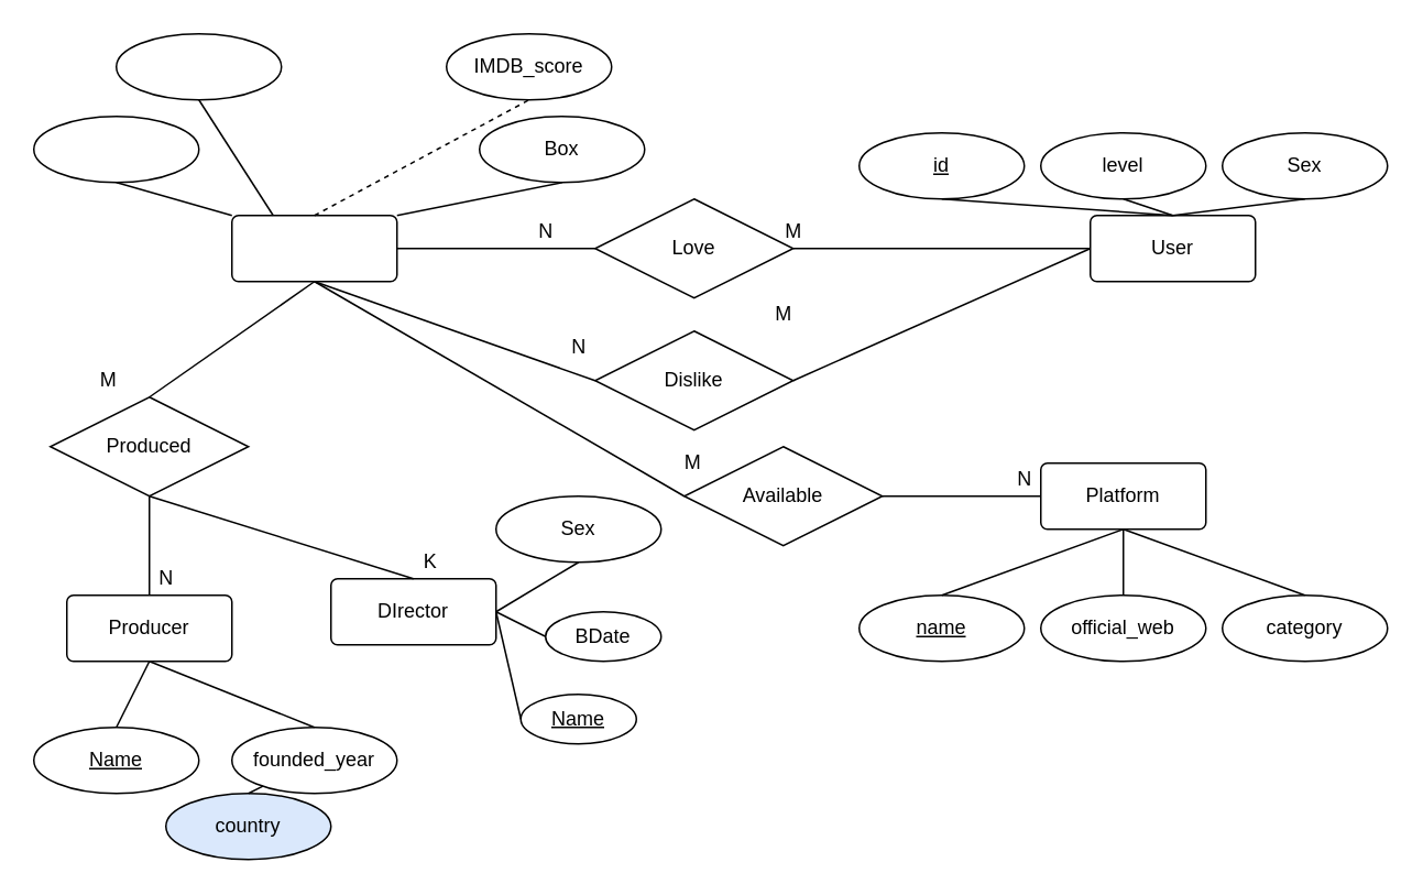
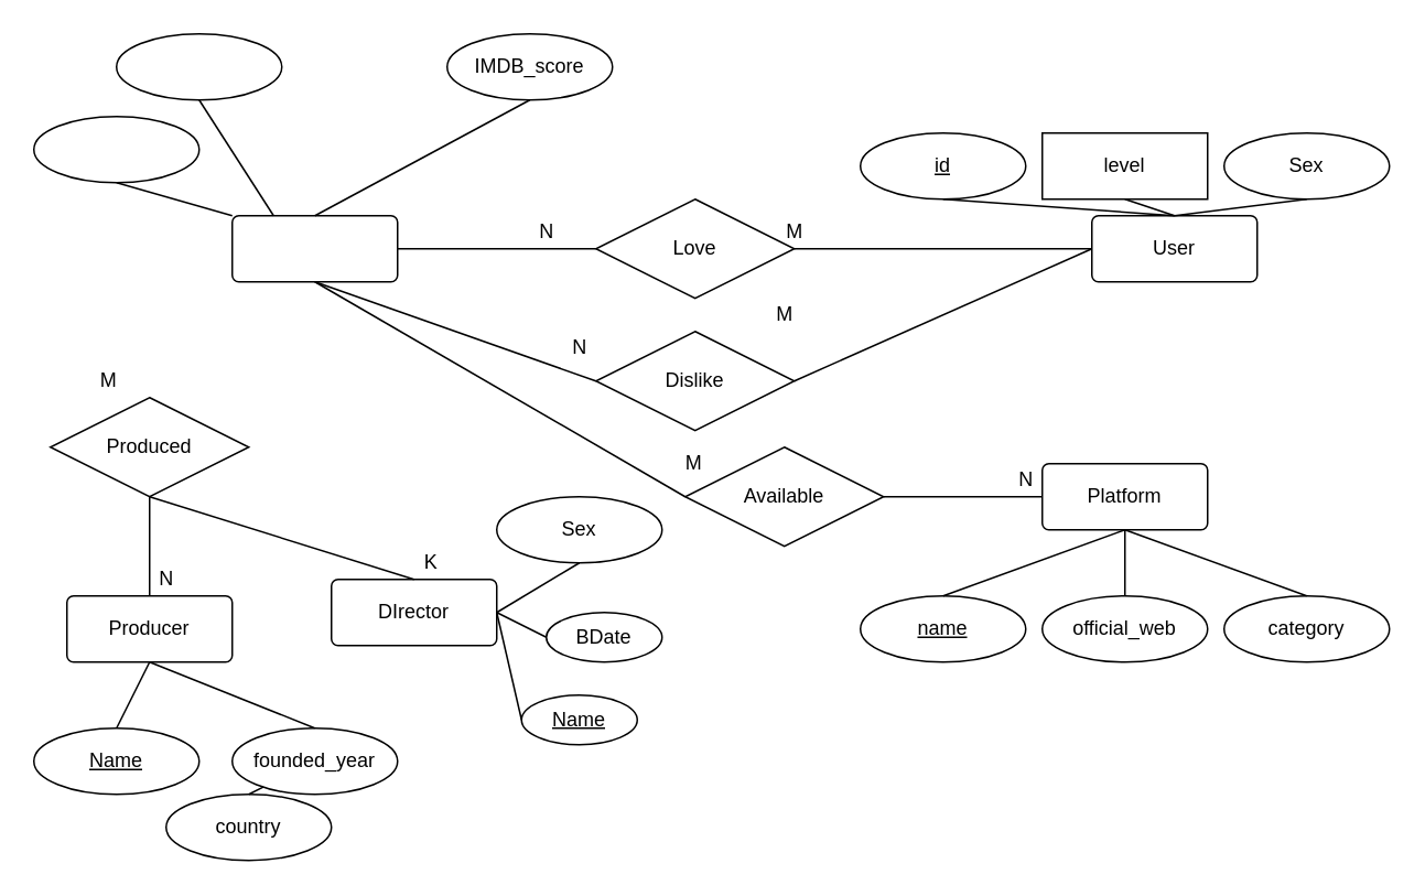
- <mxCell id="9" value="Box" style="ellipse;whiteSpace=wrap;html=1;align=center;" parent="1" vertex="1"><mxGeometry x="290" y="70" width="100" height="40" as="geometry" /></mxCell>
- <mxCell id="8" value="" style="endArrow=none;html=1;exitX=0.5;exitY=0;exitDx=0;exitDy=0;entryX=0.5;entryY=1;entryDx=0;entryDy=0;dashed=1;" parent="1" source="2" target="7" edge="1"><mxGeometry width="50" height="50" relative="1" as="geometry"><mxPoint x="350" y="340" as="sourcePoint" /><mxPoint x="400" y="290" as="targetPoint" /></mxGeometry></mxCell>
+ <mxCell id="8" value="" style="endArrow=none;html=1;exitX=0.5;exitY=0;exitDx=0;exitDy=0;entryX=0.5;entryY=1;entryDx=0;entryDy=0;" parent="1" source="2" target="7" edge="1"><mxGeometry width="50" height="50" relative="1" as="geometry"><mxPoint x="350" y="340" as="sourcePoint" /><mxPoint x="400" y="290" as="targetPoint" /></mxGeometry></mxCell>
- <mxCell id="25" value="level" style="ellipse;whiteSpace=wrap;html=1;align=center;" parent="1" vertex="1"><mxGeometry x="630" y="80" width="100" height="40" as="geometry" /></mxCell>
+ <mxCell id="25" value="level" style="whiteSpace=wrap;html=1;align=center;rounded=0;" parent="1" vertex="1"><mxGeometry x="630" y="80" width="100" height="40" as="geometry" /></mxCell>
- <mxCell id="10" value="" style="endArrow=none;html=1;exitX=1;exitY=0;exitDx=0;exitDy=0;entryX=0.5;entryY=1;entryDx=0;entryDy=0;" parent="1" source="2" target="9" edge="1"><mxGeometry width="50" height="50" relative="1" as="geometry"><mxPoint x="350" y="340" as="sourcePoint" /><mxPoint x="400" y="290" as="targetPoint" /></mxGeometry></mxCell>
- <mxCell id="19" value="" style="endArrow=none;html=1;exitX=0.5;exitY=0;exitDx=0;exitDy=0;entryX=0.5;entryY=1;entryDx=0;entryDy=0;" parent="1" source="18" target="2" edge="1"><mxGeometry width="50" height="50" relative="1" as="geometry"><mxPoint x="340" y="340" as="sourcePoint" /><mxPoint x="390" y="290" as="targetPoint" /></mxGeometry></mxCell>
- <mxCell id="13" value="country" style="ellipse;whiteSpace=wrap;html=1;align=center;fillColor=#dae8fc;" parent="1" vertex="1"><mxGeometry x="100" y="480" width="100" height="40" as="geometry" /></mxCell>
+ <mxCell id="13" value="country" style="ellipse;whiteSpace=wrap;html=1;align=center;" parent="1" vertex="1"><mxGeometry x="100" y="480" width="100" height="40" as="geometry" /></mxCell>
